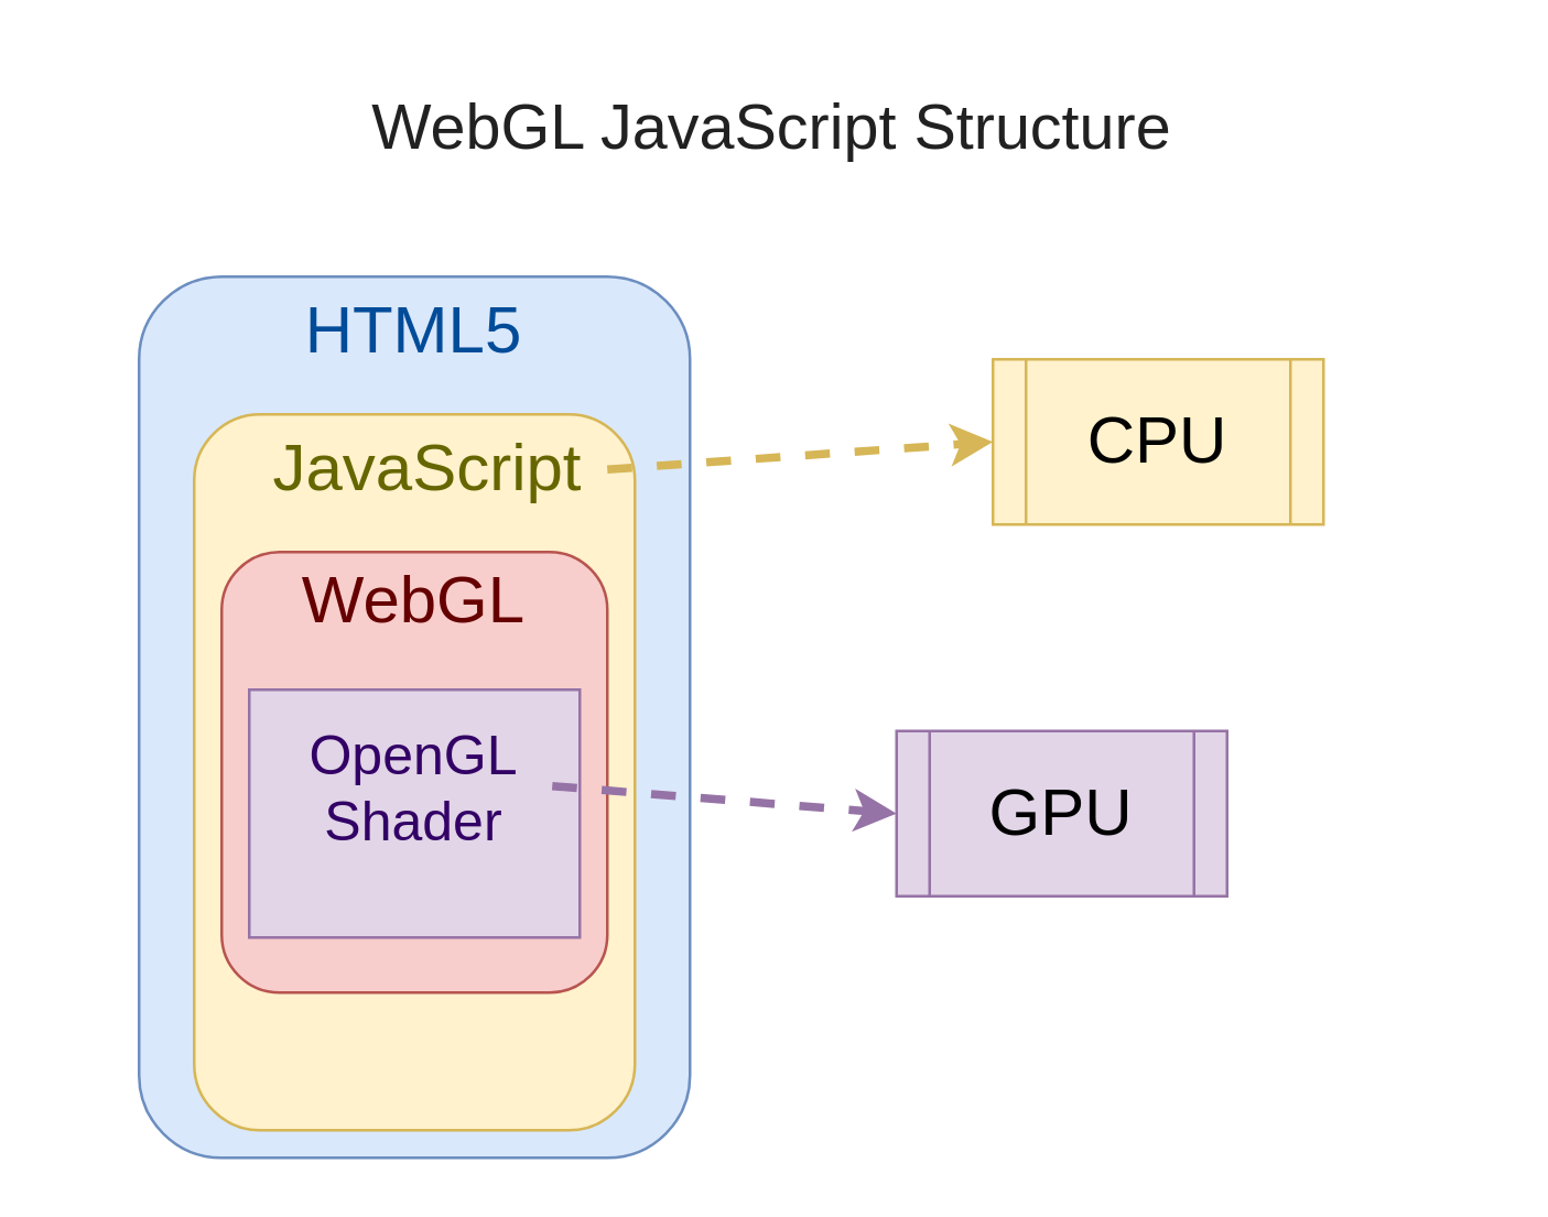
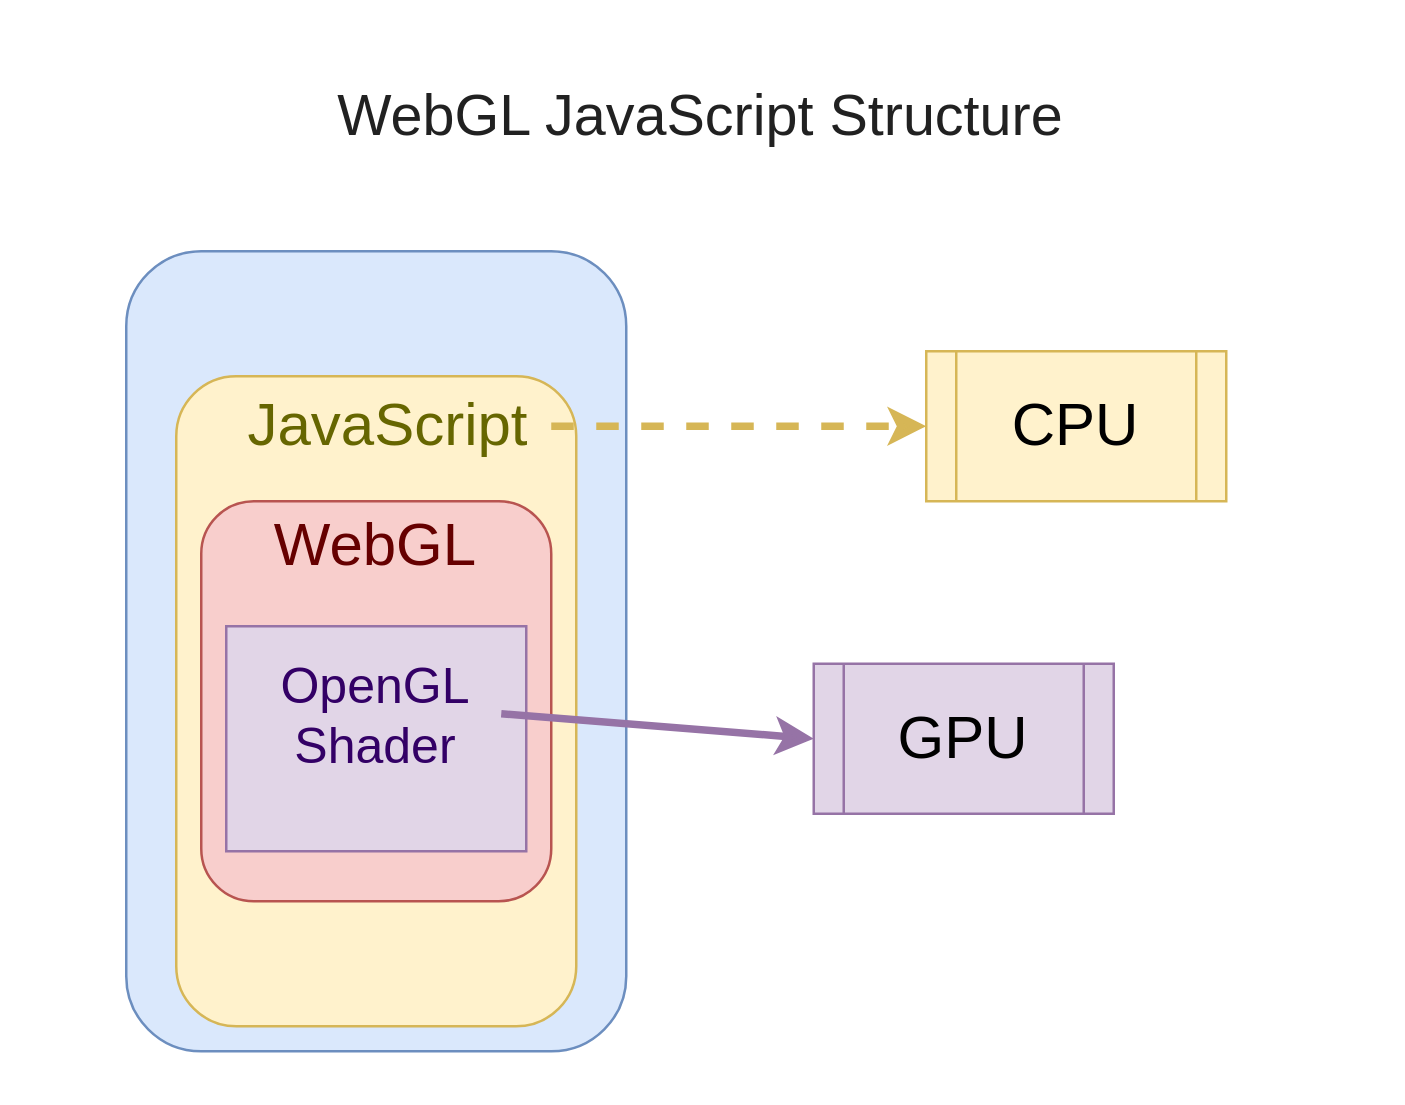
- <mxCell id="6" value="&lt;font style=&quot;font-size: 24px&quot; color=&quot;#004c99&quot;&gt;HTML5&lt;/font&gt;" style="text;html=1;strokeColor=none;fillColor=none;align=center;verticalAlign=middle;whiteSpace=wrap;rounded=0;" vertex="1" parent="4"><mxGeometry x="35" width="130" height="40" as="geometry" /></mxCell>
- <mxCell id="13" value="&lt;font style=&quot;font-size: 24px&quot;&gt;CPU&lt;/font&gt;" style="shape=process;whiteSpace=wrap;html=1;backgroundOutline=1;rounded=0;fillColor=#fff2cc;strokeColor=#d6b656;" vertex="1" parent="3"><mxGeometry x="310" y="30" width="120" height="60" as="geometry" /></mxCell>
+ <mxCell id="13" value="&lt;font style=&quot;font-size: 24px&quot;&gt;CPU&lt;/font&gt;" style="shape=process;whiteSpace=wrap;html=1;backgroundOutline=1;rounded=0;fillColor=#fff2cc;strokeColor=#d6b656;" vertex="1" parent="3"><mxGeometry x="320" y="40" width="120" height="60" as="geometry" /></mxCell>
- <mxCell id="19" value="" style="endArrow=classic;html=1;exitX=1;exitY=0.5;exitDx=0;exitDy=0;entryX=0;entryY=0.5;entryDx=0;entryDy=0;strokeWidth=3;fillColor=#e1d5e7;strokeColor=#9673a6;dashed=1;" edge="1" parent="3" source="18" target="14"><mxGeometry width="50" height="50" as="geometry"><mxPoint x="200" y="300" as="sourcePoint" /><mxPoint x="250" y="250" as="targetPoint" /></mxGeometry></mxCell>
+ <mxCell id="19" value="" style="endArrow=classic;html=1;exitX=1;exitY=0.5;exitDx=0;exitDy=0;entryX=0;entryY=0.5;entryDx=0;entryDy=0;strokeWidth=3;fillColor=#e1d5e7;strokeColor=#9673a6;" edge="1" parent="3" source="18" target="14"><mxGeometry width="50" height="50" as="geometry"><mxPoint x="200" y="300" as="sourcePoint" /><mxPoint x="250" y="250" as="targetPoint" /></mxGeometry></mxCell>
